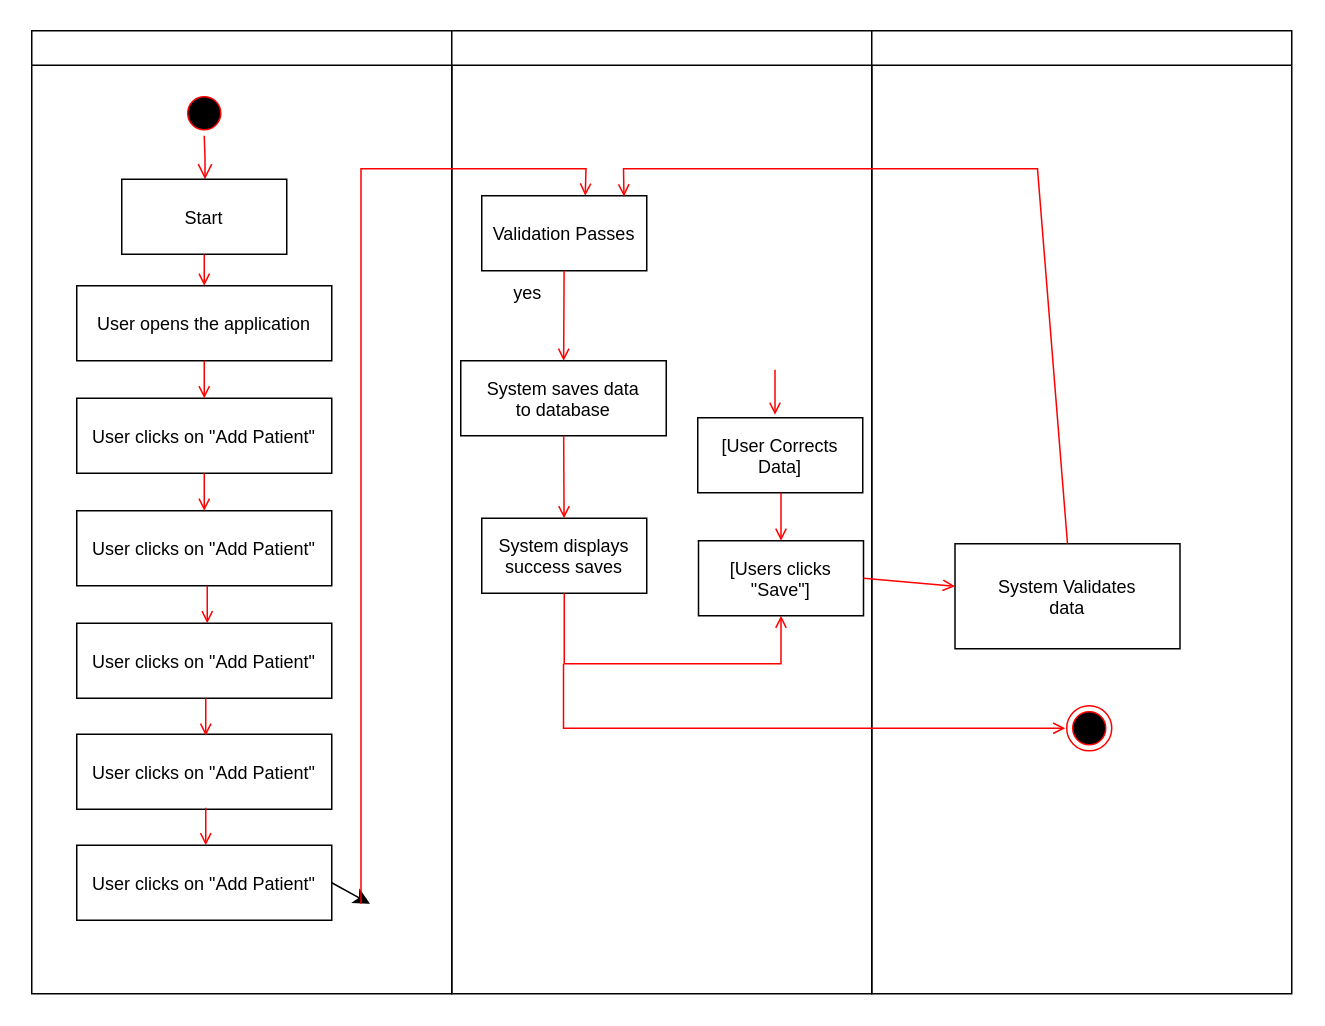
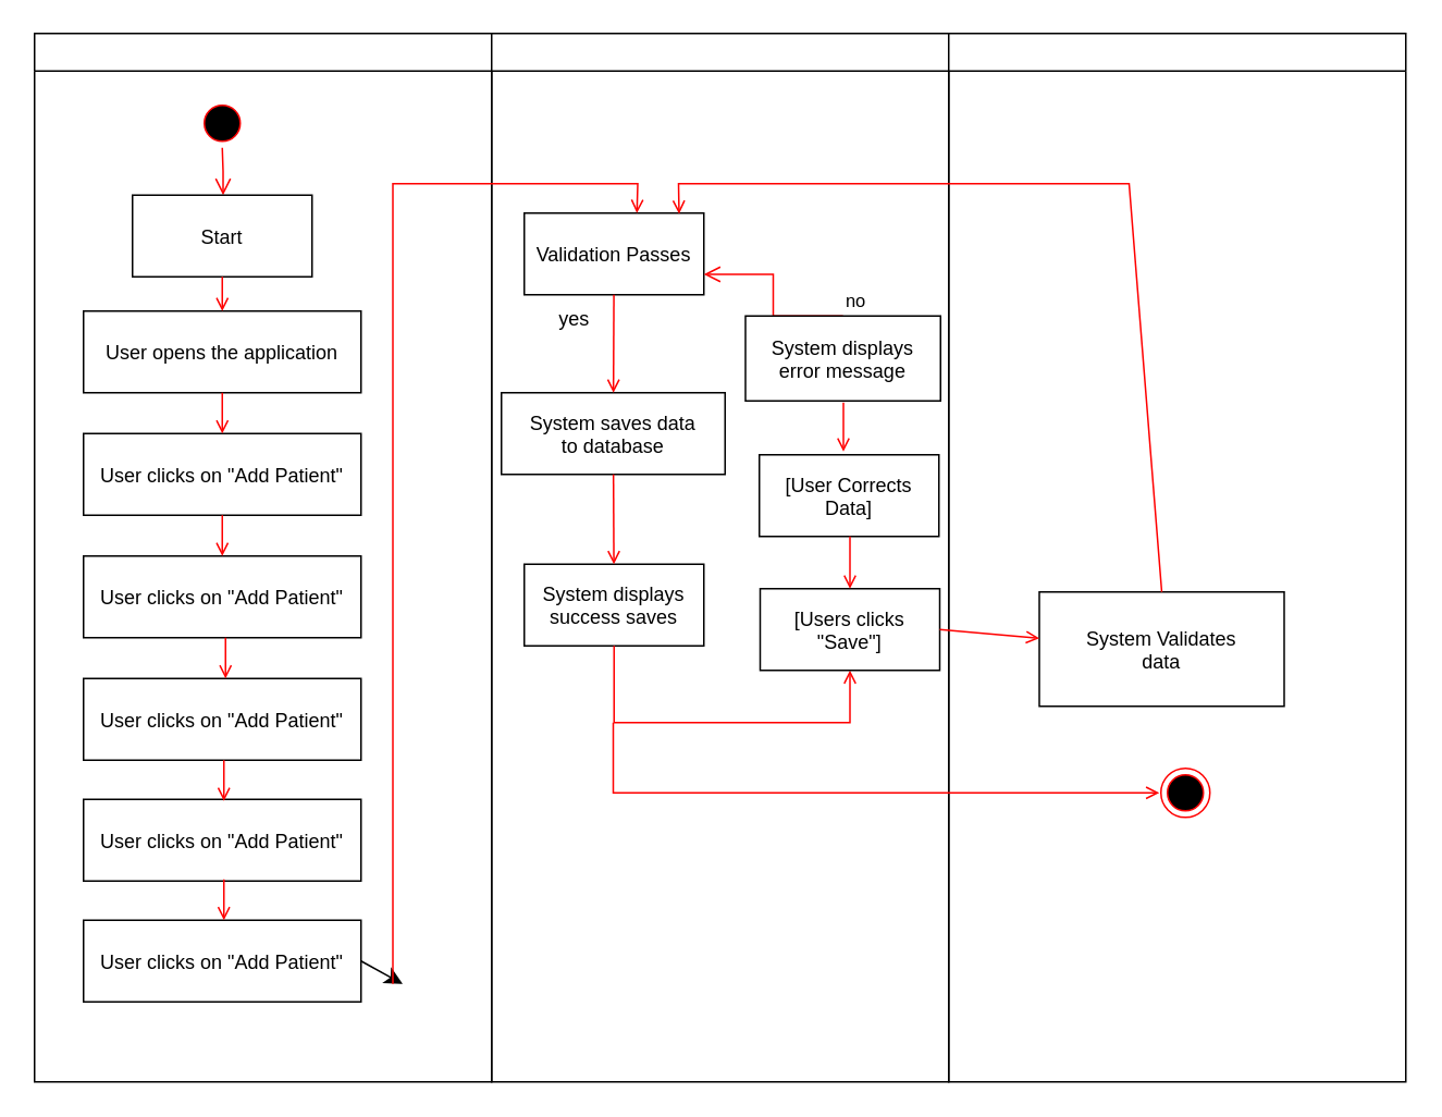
+ <mxCell id="21" value="no" style="edgeStyle=elbowEdgeStyle;elbow=horizontal;align=left;verticalAlign=bottom;endArrow=open;endSize=8;strokeColor=#FF0000;exitX=0.5;exitY=0;endFill=1;rounded=0;entryX=1;entryY=0.75;entryDx=0;entryDy=0;" edge="1" parent="15" source="25" target="16"><mxGeometry x="-1" relative="1" as="geometry"><mxPoint x="155" y="147.5" as="targetPoint" /><Array as="points" /><mxPoint x="237" y="225" as="sourcePoint" /></mxGeometry></mxCell>
+ <mxCell id="25" value="System displays&#10;error message" style="" vertex="1" parent="15"><mxGeometry x="155.5" y="173" width="119.5" height="52" as="geometry" /></mxCell>
